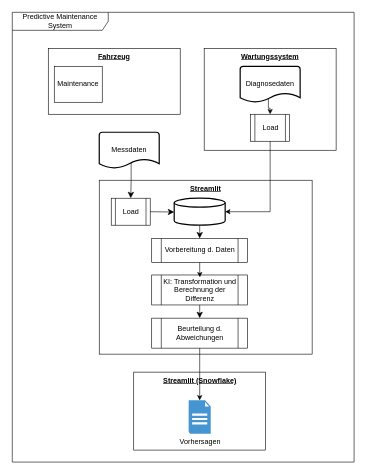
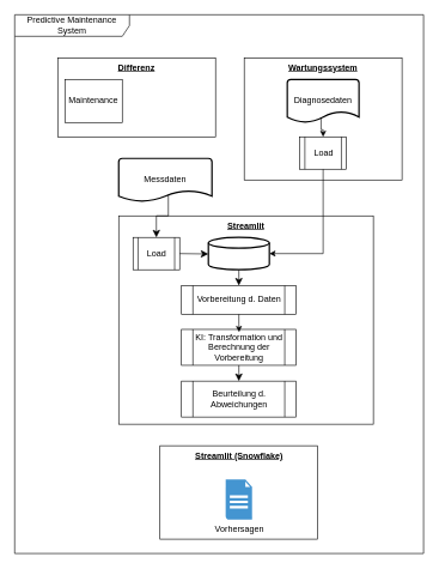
- <mxCell id="18" value="Fahrzeug" style="rounded=0;whiteSpace=wrap;html=1;verticalAlign=top;fontStyle=5" vertex="1" parent="17"><mxGeometry width="220" height="110" as="geometry" /></mxCell>
+ <mxCell id="18" value="Differenz" style="rounded=0;whiteSpace=wrap;html=1;verticalAlign=top;fontStyle=5" vertex="1" parent="17"><mxGeometry width="220" height="110" as="geometry" /></mxCell>
- <mxCell id="3" value="Messdaten" style="strokeWidth=2;html=1;shape=mxgraph.flowchart.document2;whiteSpace=wrap;size=0.25;" vertex="1" parent="2"><mxGeometry x="145" y="200" width="100" height="60" as="geometry" /></mxCell>
+ <mxCell id="3" value="Messdaten" style="strokeWidth=2;html=1;shape=mxgraph.flowchart.document2;whiteSpace=wrap;size=0.25;" vertex="1" parent="2"><mxGeometry x="145" y="200" width="130" height="60" as="geometry" /></mxCell>
- <mxCell id="8" value="KI: Transformation und Berechnung der Differenz" style="shape=process;whiteSpace=wrap;html=1;backgroundOutline=1;" vertex="1" parent="2"><mxGeometry x="232.5" y="438" width="160" height="50" as="geometry" /></mxCell>
+ <mxCell id="8" value="KI: Transformation und Berechnung der Vorbereitung" style="shape=process;whiteSpace=wrap;html=1;backgroundOutline=1;" vertex="1" parent="2"><mxGeometry x="232.5" y="438" width="160" height="50" as="geometry" /></mxCell>
- <mxCell id="16" style="edgeStyle=orthogonalEdgeStyle;rounded=0;orthogonalLoop=1;jettySize=auto;html=1;exitX=0.5;exitY=1;exitDx=0;exitDy=0;" edge="1" parent="2" source="9" target="15"><mxGeometry relative="1" as="geometry"><mxPoint x="300" y="620" as="targetPoint" /></mxGeometry></mxCell>
